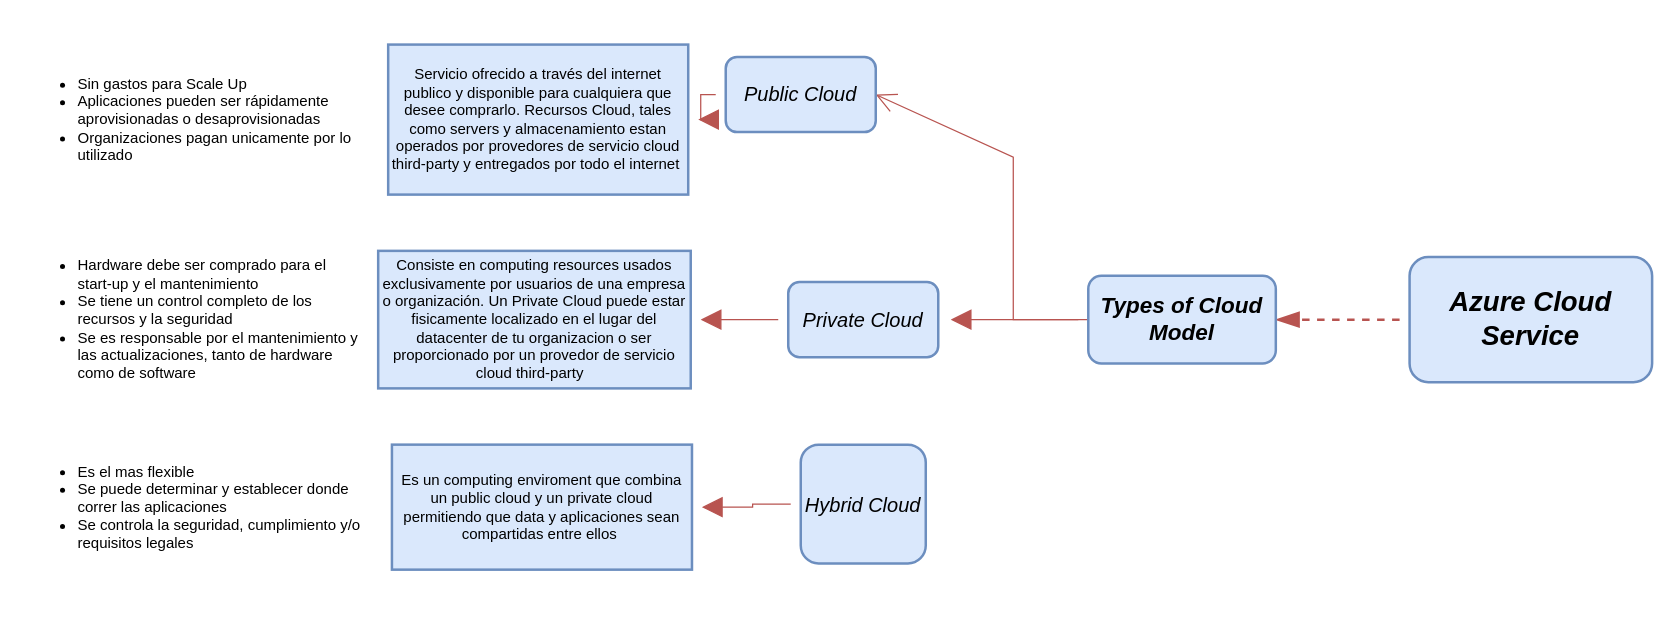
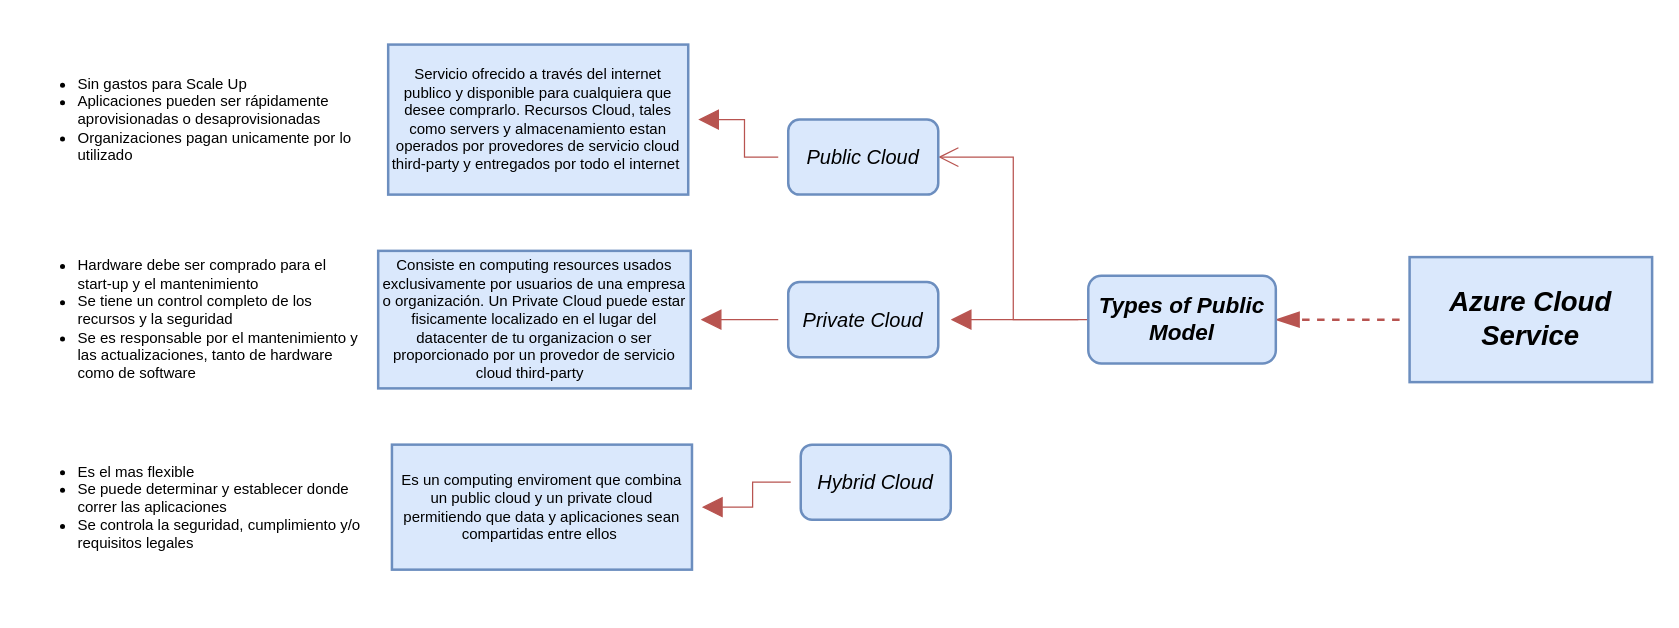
- <mxCell id="8" value="&lt;font style=&quot;font-size: 16px&quot;&gt;&lt;i&gt;Public Cloud&lt;/i&gt;&lt;/font&gt;" style="whiteSpace=wrap;html=1;rounded=1;strokeColor=#6c8ebf;strokeWidth=2;fillColor=#dae8fc;hachureGap=4;" vertex="1" parent="1"><mxGeometry x="580" y="45" width="120" height="60" as="geometry" /></mxCell>
+ <mxCell id="8" value="&lt;font style=&quot;font-size: 16px&quot;&gt;&lt;i&gt;Public Cloud&lt;/i&gt;&lt;/font&gt;" style="whiteSpace=wrap;html=1;rounded=1;strokeColor=#6c8ebf;strokeWidth=2;fillColor=#dae8fc;hachureGap=4;" vertex="1" parent="1"><mxGeometry x="630" y="95" width="120" height="60" as="geometry" /></mxCell>
- <mxCell id="6" value="&lt;font style=&quot;font-size: 18px&quot;&gt;&lt;b&gt;&lt;i&gt;Types of Cloud Model&lt;/i&gt;&lt;/b&gt;&lt;/font&gt;" style="whiteSpace=wrap;html=1;rounded=1;strokeColor=#6c8ebf;strokeWidth=2;fillColor=#dae8fc;hachureGap=4;" vertex="1" parent="1"><mxGeometry x="870" y="220" width="150" height="70" as="geometry" /></mxCell>
+ <mxCell id="6" value="&lt;font style=&quot;font-size: 18px&quot;&gt;&lt;b&gt;&lt;i&gt;Types of Public Model&lt;/i&gt;&lt;/b&gt;&lt;/font&gt;" style="whiteSpace=wrap;html=1;rounded=1;strokeColor=#6c8ebf;strokeWidth=2;fillColor=#dae8fc;hachureGap=4;" vertex="1" parent="1"><mxGeometry x="870" y="220" width="150" height="70" as="geometry" /></mxCell>
- <mxCell id="3" value="&lt;font style=&quot;font-size: 22px&quot;&gt;&lt;b&gt;&lt;i&gt;Azure Cloud Service&lt;/i&gt;&lt;/b&gt;&lt;/font&gt;" style="rounded=1;whiteSpace=wrap;html=1;hachureGap=4;pointerEvents=0;fillColor=#dae8fc;strokeColor=#6c8ebf;strokeWidth=2;" vertex="1" parent="1"><mxGeometry x="1127" y="205" width="194" height="100" as="geometry" /></mxCell>
+ <mxCell id="3" value="&lt;font style=&quot;font-size: 22px&quot;&gt;&lt;b&gt;&lt;i&gt;Azure Cloud Service&lt;/i&gt;&lt;/b&gt;&lt;/font&gt;" style="whiteSpace=wrap;html=1;hachureGap=4;pointerEvents=0;fillColor=#dae8fc;strokeColor=#6c8ebf;strokeWidth=2;rounded=0;" vertex="1" parent="1"><mxGeometry x="1127" y="205" width="194" height="100" as="geometry" /></mxCell>
- <mxCell id="12" value="&lt;i&gt;&lt;font style=&quot;font-size: 16px&quot;&gt;Hybrid Cloud&lt;/font&gt;&lt;/i&gt;" style="whiteSpace=wrap;html=1;rounded=1;strokeColor=#6c8ebf;strokeWidth=2;fillColor=#dae8fc;hachureGap=4;" vertex="1" parent="1"><mxGeometry x="640" y="355" width="100" height="95" as="geometry" /></mxCell>
+ <mxCell id="12" value="&lt;i&gt;&lt;font style=&quot;font-size: 16px&quot;&gt;Hybrid Cloud&lt;/font&gt;&lt;/i&gt;" style="whiteSpace=wrap;html=1;rounded=1;strokeColor=#6c8ebf;strokeWidth=2;fillColor=#dae8fc;hachureGap=4;" vertex="1" parent="1"><mxGeometry x="640" y="355" width="120" height="60" as="geometry" /></mxCell>
